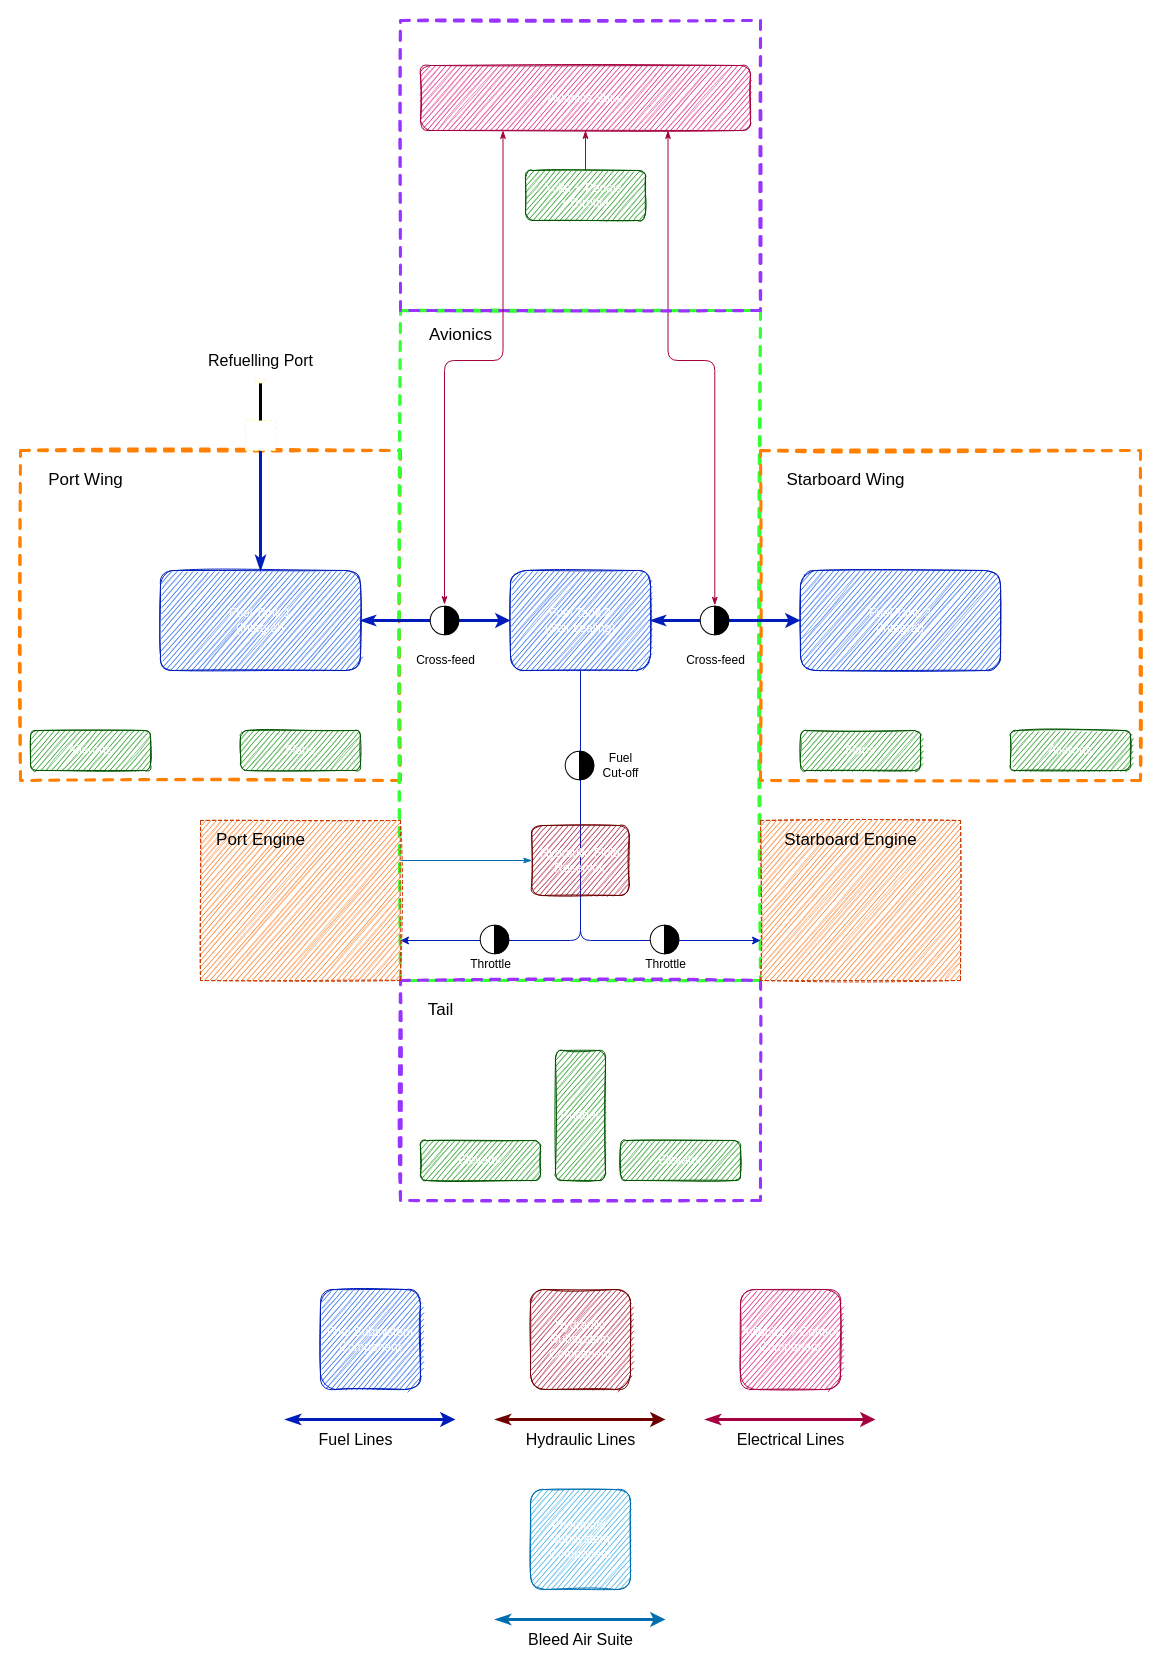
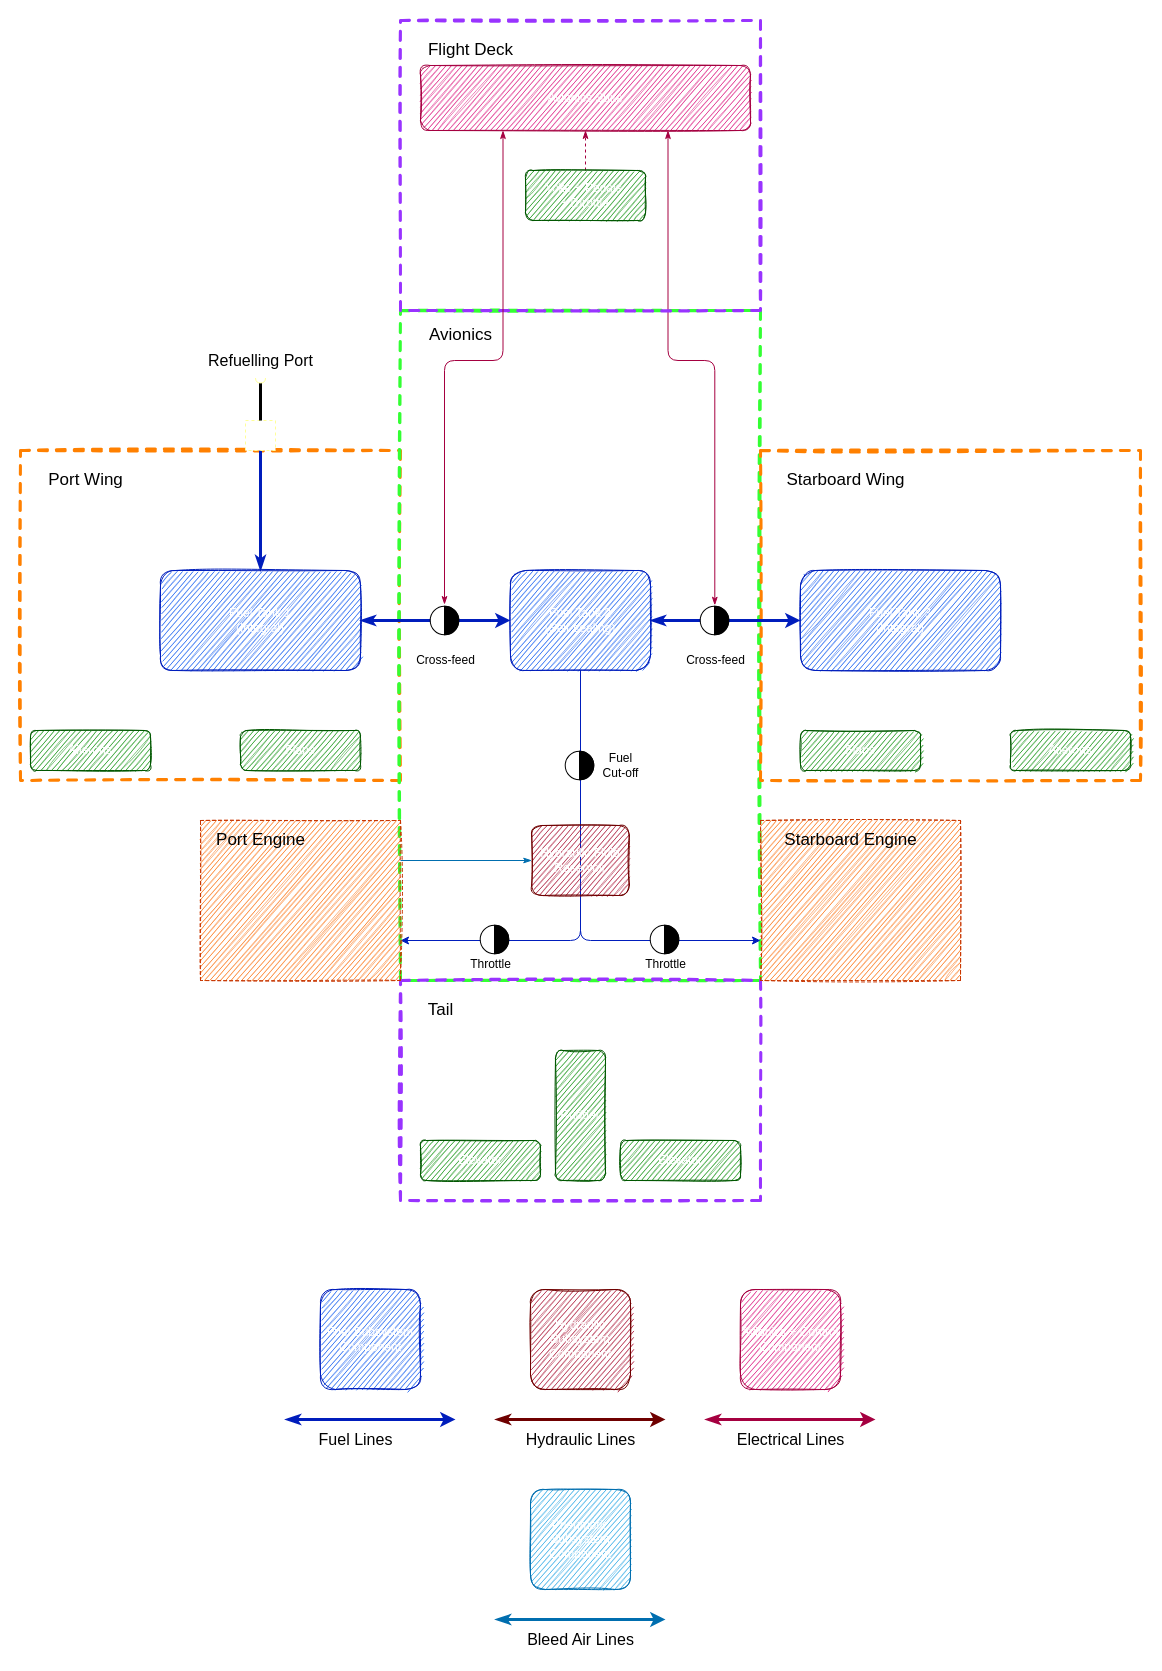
+ <mxCell id="29" value="Flight Deck" style="text;html=1;align=center;verticalAlign=middle;resizable=0;points=[];autosize=1;strokeColor=none;fontSize=17;" vertex="1" parent="1"><mxGeometry x="420" y="35" width="100" height="30" as="geometry" /></mxCell>
- <mxCell id="56" style="edgeStyle=orthogonalEdgeStyle;rounded=1;orthogonalLoop=1;jettySize=auto;html=1;entryX=0.5;entryY=1;entryDx=0;entryDy=0;fontSize=12;startArrow=none;startFill=0;endArrow=classicThin;endFill=1;strokeWidth=1;fillColor=#d80073;strokeColor=#A50040;" edge="1" parent="1" source="57" target="55"><mxGeometry relative="1" as="geometry" /></mxCell>
+ <mxCell id="56" style="edgeStyle=orthogonalEdgeStyle;rounded=1;orthogonalLoop=1;jettySize=auto;html=1;entryX=0.5;entryY=1;entryDx=0;entryDy=0;fontSize=12;startArrow=none;startFill=0;endArrow=classicThin;endFill=1;strokeWidth=1;fillColor=#d80073;strokeColor=#A50040;dashed=1;" edge="1" parent="1" source="57" target="55"><mxGeometry relative="1" as="geometry" /></mxCell>
- <mxCell id="34" value="Bleed Air Suite" style="text;html=1;align=center;verticalAlign=middle;resizable=0;points=[];autosize=1;strokeColor=none;fontSize=16;" vertex="1" parent="1"><mxGeometry x="520" y="1629" width="120" height="20" as="geometry" /></mxCell>
+ <mxCell id="34" value="Bleed Air Lines" style="text;html=1;align=center;verticalAlign=middle;resizable=0;points=[];autosize=1;strokeColor=none;fontSize=16;" vertex="1" parent="1"><mxGeometry x="520" y="1629" width="120" height="20" as="geometry" /></mxCell>
